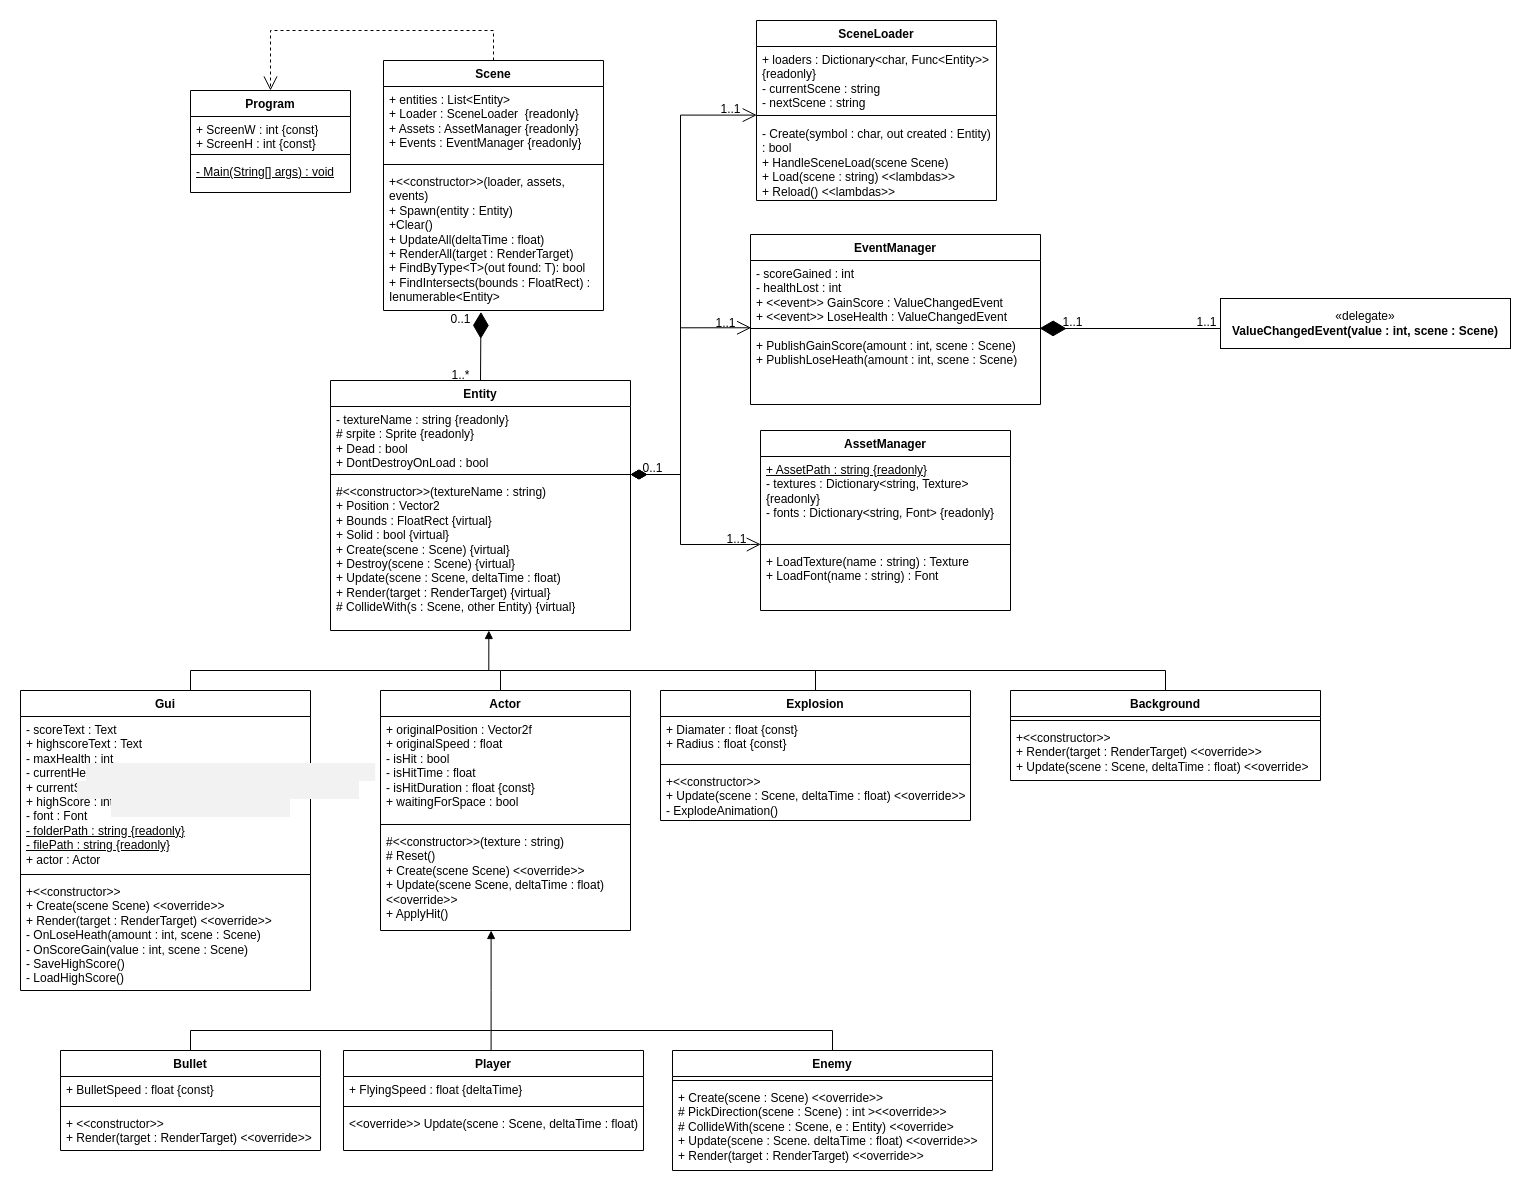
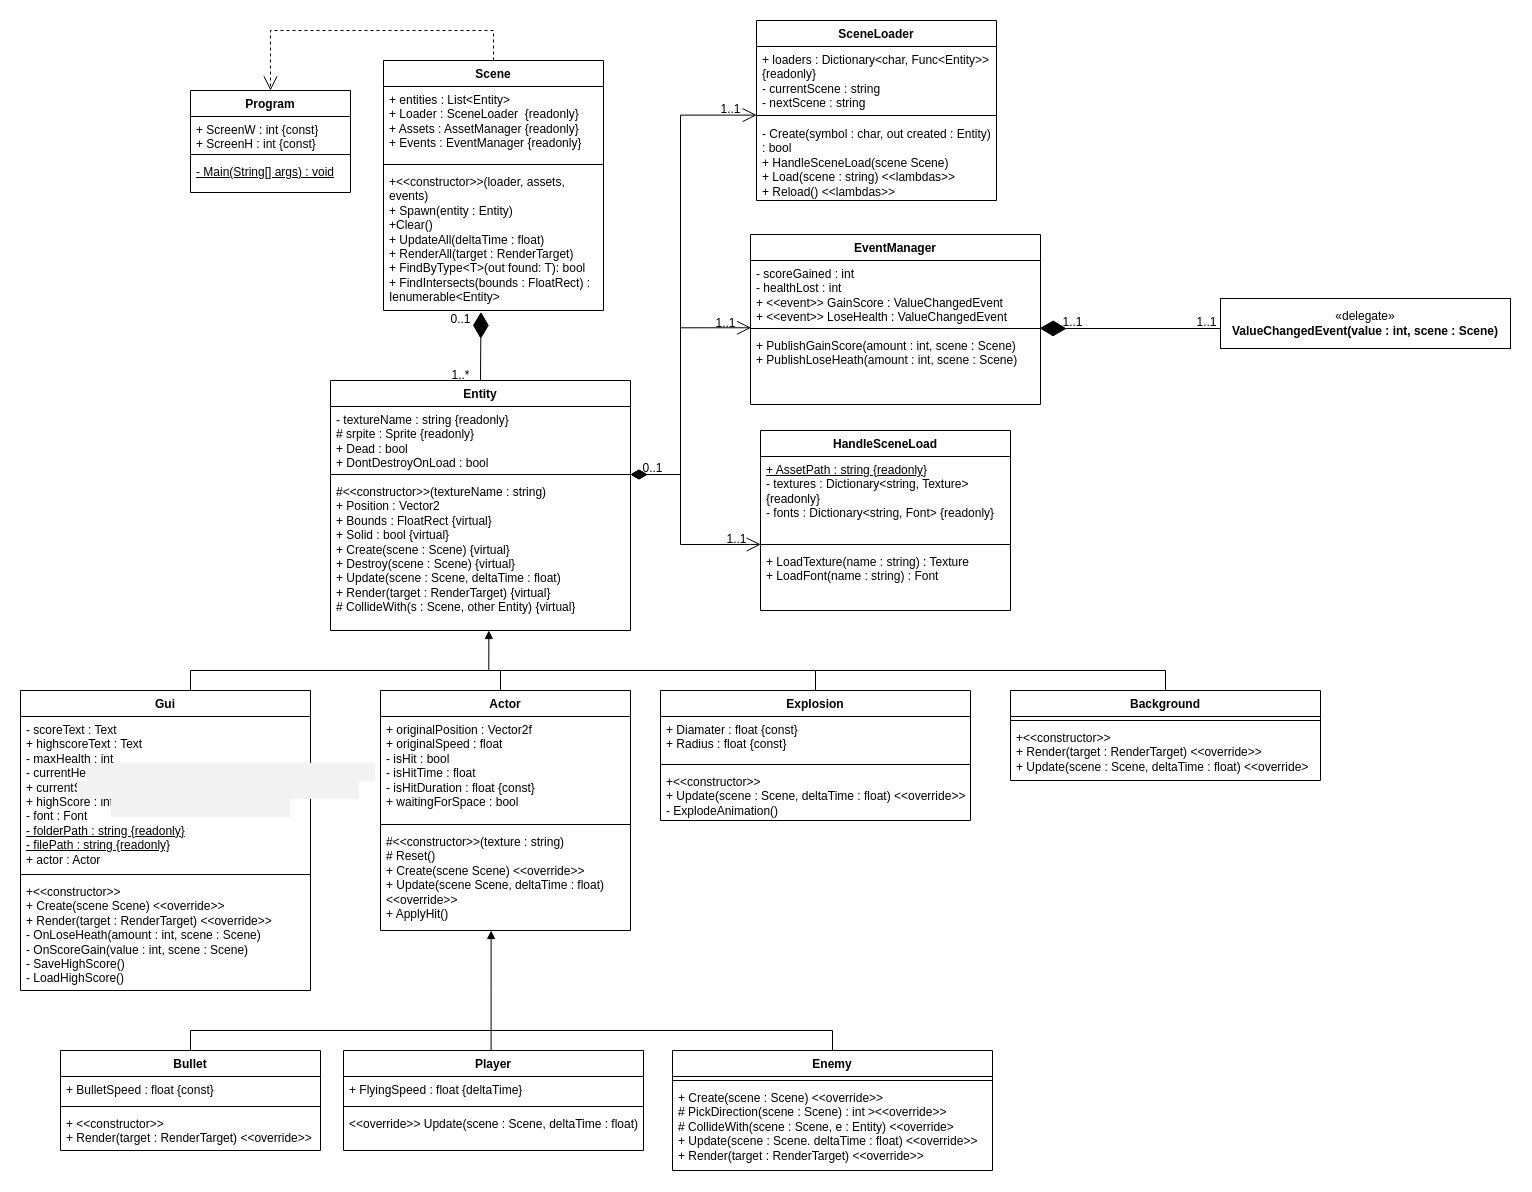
- <mxCell id="34" value="AssetManager" style="swimlane;fontStyle=1;align=center;verticalAlign=top;childLayout=stackLayout;horizontal=1;startSize=26;horizontalStack=0;resizeParent=1;resizeParentMax=0;resizeLast=0;collapsible=1;marginBottom=0;whiteSpace=wrap;html=1;" parent="1" vertex="1"><mxGeometry x="760" y="430" width="250" height="180" as="geometry" /></mxCell>
+ <mxCell id="34" value="HandleSceneLoad" style="swimlane;fontStyle=1;align=center;verticalAlign=top;childLayout=stackLayout;horizontal=1;startSize=26;horizontalStack=0;resizeParent=1;resizeParentMax=0;resizeLast=0;collapsible=1;marginBottom=0;whiteSpace=wrap;html=1;" parent="1" vertex="1"><mxGeometry x="760" y="430" width="250" height="180" as="geometry" /></mxCell>
